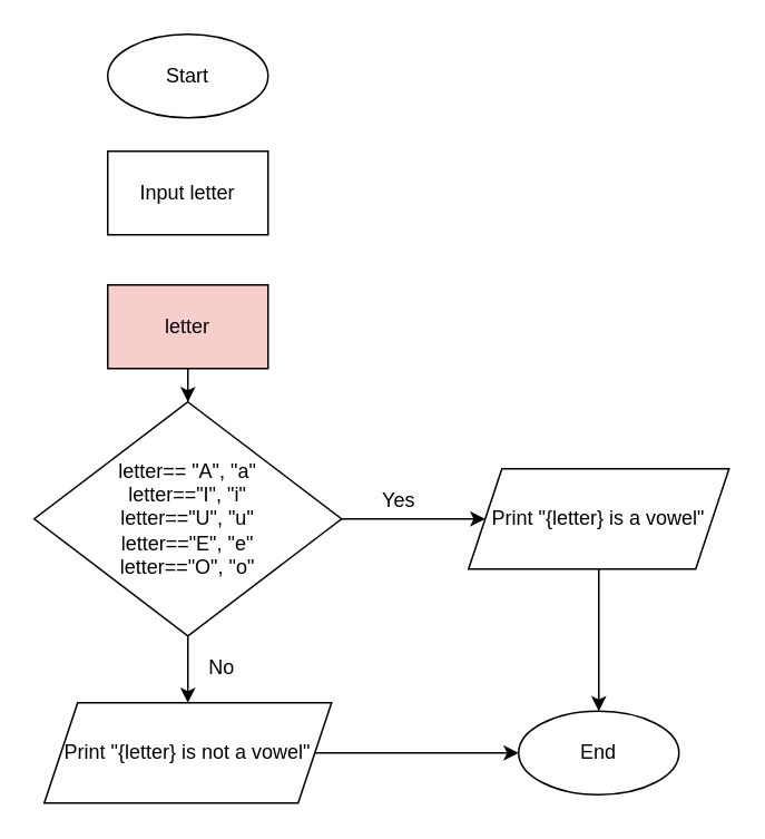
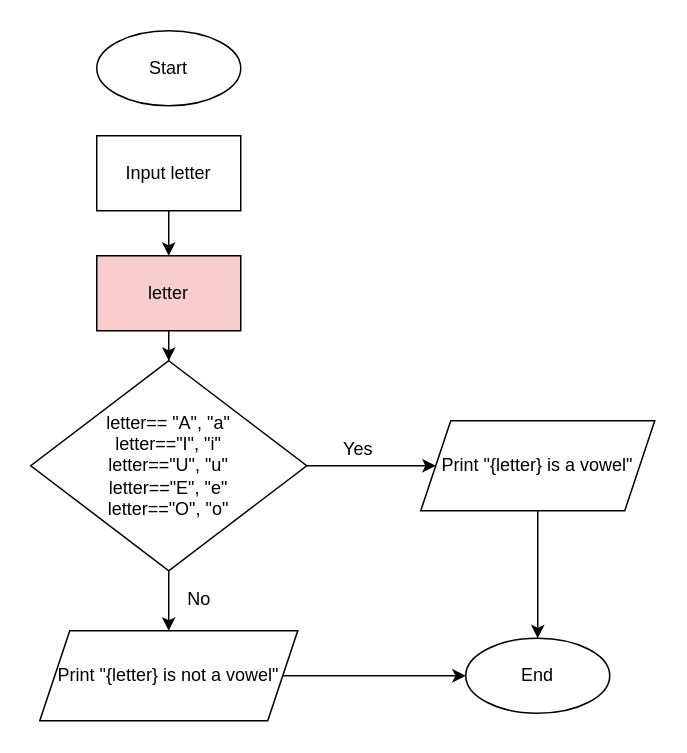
+ <mxCell id="3" value="" style="edgeStyle=orthogonalEdgeStyle;rounded=0;orthogonalLoop=1;jettySize=auto;html=1;" edge="1" parent="1" source="4" target="6"><mxGeometry relative="1" as="geometry" /></mxCell>
